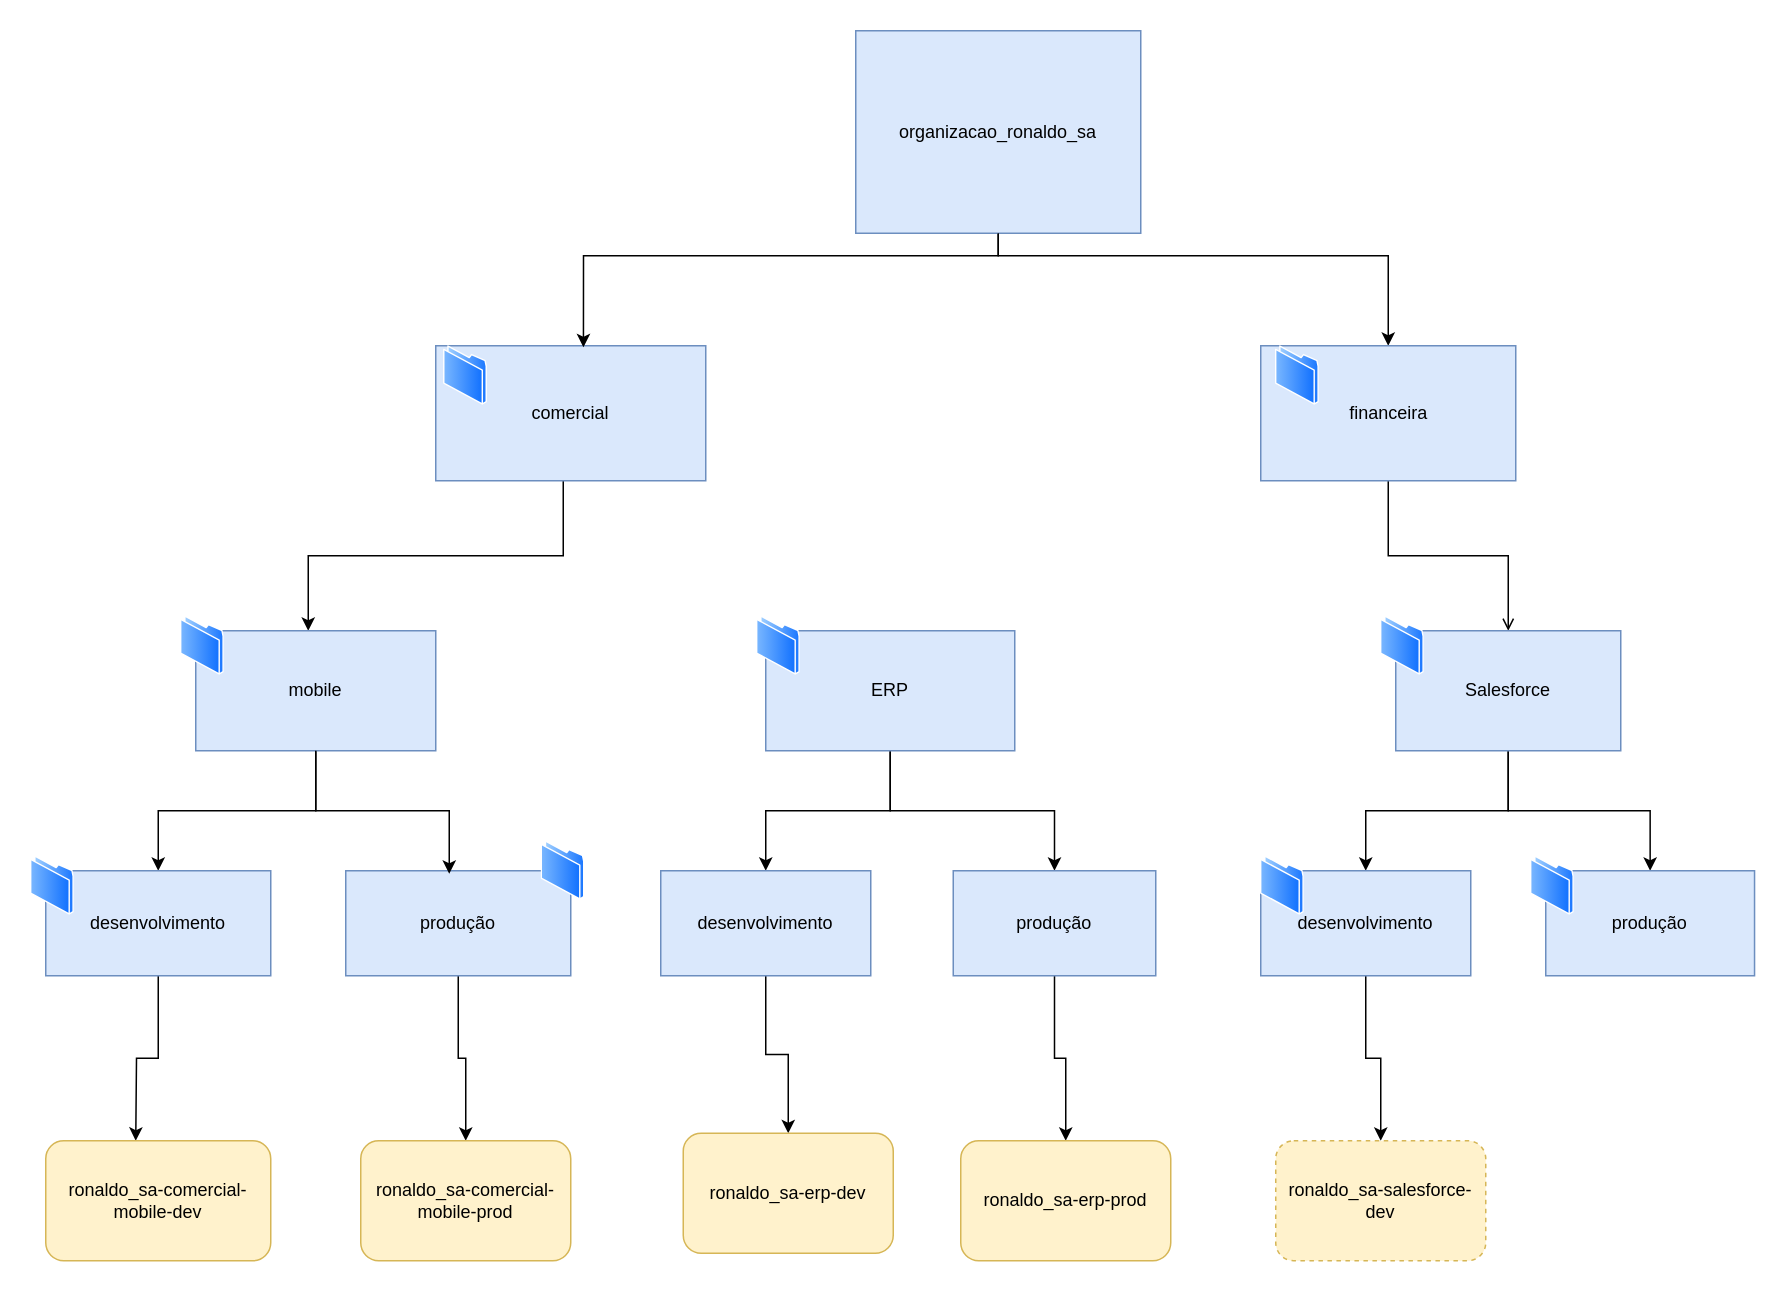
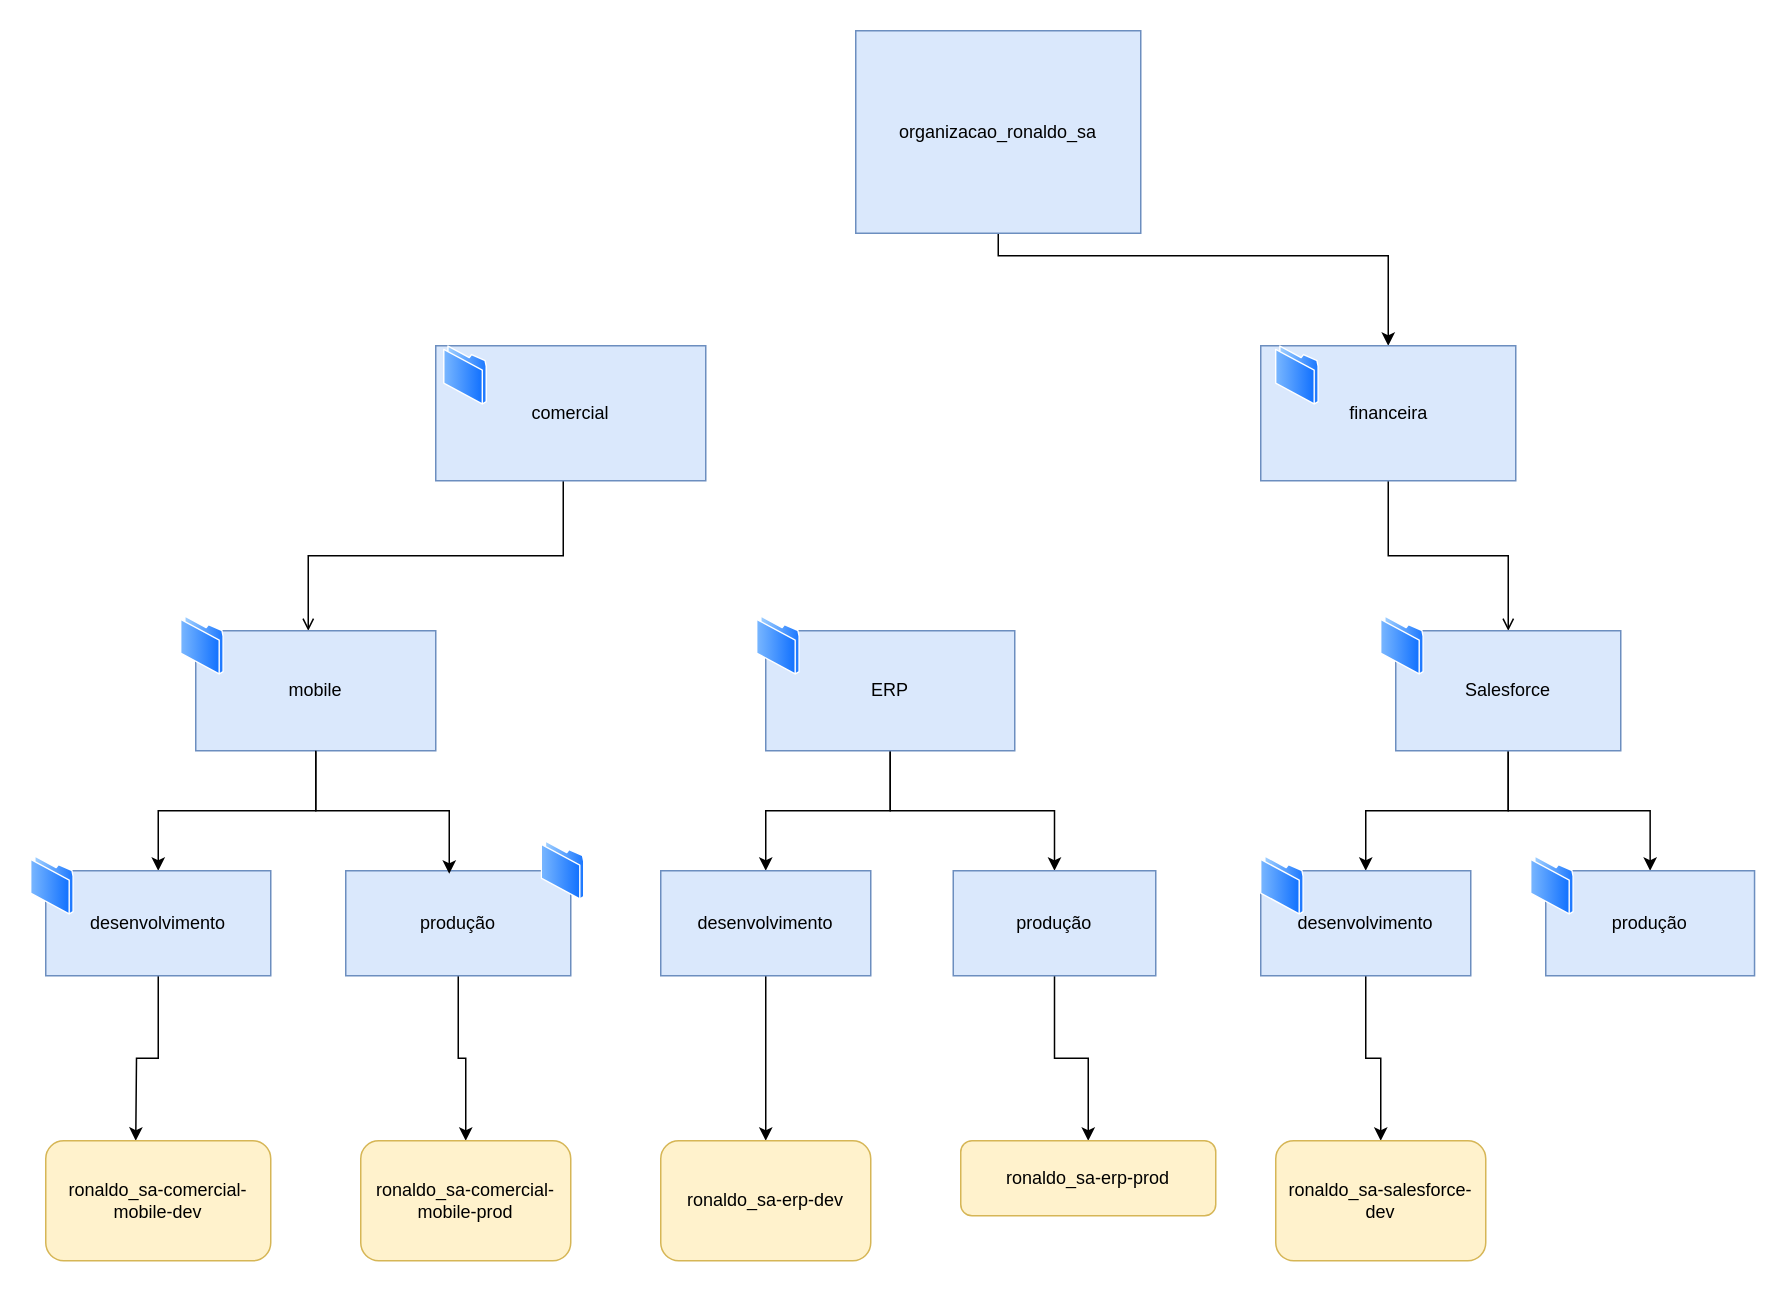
- <mxCell id="8" style="edgeStyle=orthogonalEdgeStyle;rounded=0;orthogonalLoop=1;jettySize=auto;html=1;entryX=0.547;entryY=0.011;entryDx=0;entryDy=0;entryPerimeter=0;" parent="1" source="3" target="5" edge="1"><mxGeometry relative="1" as="geometry"><mxPoint x="510" y="130" as="sourcePoint" /><Array as="points"><mxPoint x="530" y="170" /><mxPoint x="383" y="170" /></Array></mxGeometry></mxCell>
- <mxCell id="4" style="edgeStyle=orthogonalEdgeStyle;rounded=0;orthogonalLoop=1;jettySize=auto;html=1;" parent="1" source="5" target="11" edge="1"><mxGeometry relative="1" as="geometry"><Array as="points"><mxPoint x="375" y="370" /><mxPoint x="205" y="370" /></Array></mxGeometry></mxCell>
+ <mxCell id="4" style="edgeStyle=orthogonalEdgeStyle;rounded=0;orthogonalLoop=1;jettySize=auto;html=1;endArrow=open;" parent="1" source="5" target="11" edge="1"><mxGeometry relative="1" as="geometry"><Array as="points"><mxPoint x="375" y="370" /><mxPoint x="205" y="370" /></Array></mxGeometry></mxCell>
- <mxCell id="26" value="&lt;font style=&quot;vertical-align: inherit;&quot;&gt;&lt;font style=&quot;vertical-align: inherit;&quot;&gt;ronaldo_sa-erp-dev&lt;/font&gt;&lt;/font&gt;" style="rounded=1;whiteSpace=wrap;html=1;fillColor=#fff2cc;strokeColor=#d6b656;" parent="1" vertex="1"><mxGeometry x="455" y="755" width="140" height="80" as="geometry" /></mxCell>
+ <mxCell id="26" value="&lt;font style=&quot;vertical-align: inherit;&quot;&gt;&lt;font style=&quot;vertical-align: inherit;&quot;&gt;ronaldo_sa-erp-dev&lt;/font&gt;&lt;/font&gt;" style="rounded=1;whiteSpace=wrap;html=1;fillColor=#fff2cc;strokeColor=#d6b656;" parent="1" vertex="1"><mxGeometry x="440" y="760" width="140" height="80" as="geometry" /></mxCell>
- <mxCell id="27" value="&lt;font style=&quot;vertical-align: inherit;&quot;&gt;&lt;font style=&quot;vertical-align: inherit;&quot;&gt;&lt;font style=&quot;vertical-align: inherit;&quot;&gt;&lt;font style=&quot;vertical-align: inherit;&quot;&gt;ronaldo_sa-erp-prod&lt;/font&gt;&lt;/font&gt;&lt;/font&gt;&lt;/font&gt;" style="rounded=1;whiteSpace=wrap;html=1;fillColor=#fff2cc;strokeColor=#d6b656;" parent="1" vertex="1"><mxGeometry x="640" y="760" width="140" height="80" as="geometry" /></mxCell>
+ <mxCell id="27" value="&lt;font style=&quot;vertical-align: inherit;&quot;&gt;&lt;font style=&quot;vertical-align: inherit;&quot;&gt;&lt;font style=&quot;vertical-align: inherit;&quot;&gt;&lt;font style=&quot;vertical-align: inherit;&quot;&gt;ronaldo_sa-erp-prod&lt;/font&gt;&lt;/font&gt;&lt;/font&gt;&lt;/font&gt;" style="rounded=1;whiteSpace=wrap;html=1;fillColor=#fff2cc;strokeColor=#d6b656;" parent="1" vertex="1"><mxGeometry x="640" y="760" width="170" height="50" as="geometry" /></mxCell>
- <mxCell id="38" value="&lt;font style=&quot;vertical-align: inherit;&quot;&gt;&lt;font style=&quot;vertical-align: inherit;&quot;&gt;ronaldo_sa-salesforce-dev&lt;/font&gt;&lt;/font&gt;" style="rounded=1;whiteSpace=wrap;html=1;fillColor=#fff2cc;strokeColor=#d6b656;dashed=1;" parent="1" vertex="1"><mxGeometry x="850" y="760" width="140" height="80" as="geometry" /></mxCell>
+ <mxCell id="38" value="&lt;font style=&quot;vertical-align: inherit;&quot;&gt;&lt;font style=&quot;vertical-align: inherit;&quot;&gt;ronaldo_sa-salesforce-dev&lt;/font&gt;&lt;/font&gt;" style="rounded=1;whiteSpace=wrap;html=1;fillColor=#fff2cc;strokeColor=#d6b656;" parent="1" vertex="1"><mxGeometry x="850" y="760" width="140" height="80" as="geometry" /></mxCell>
